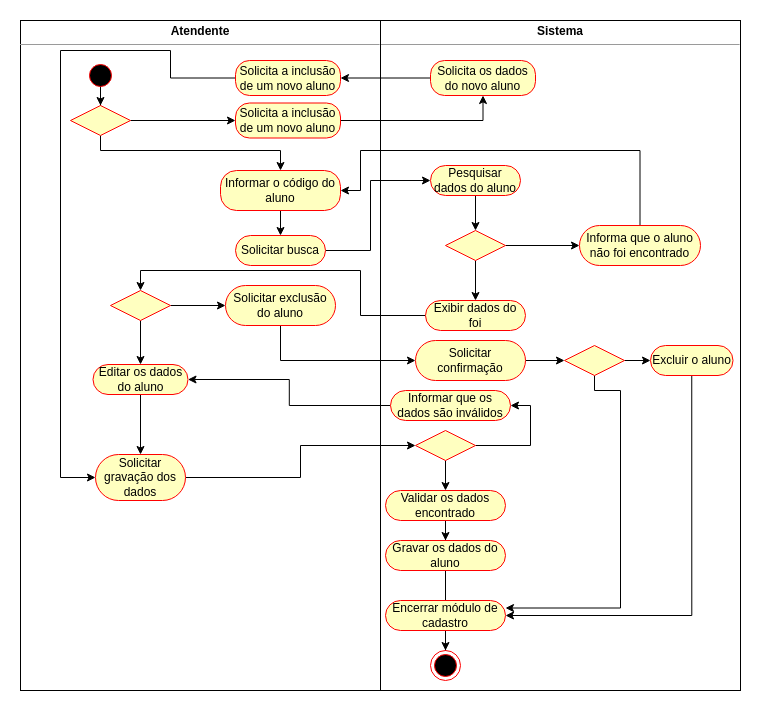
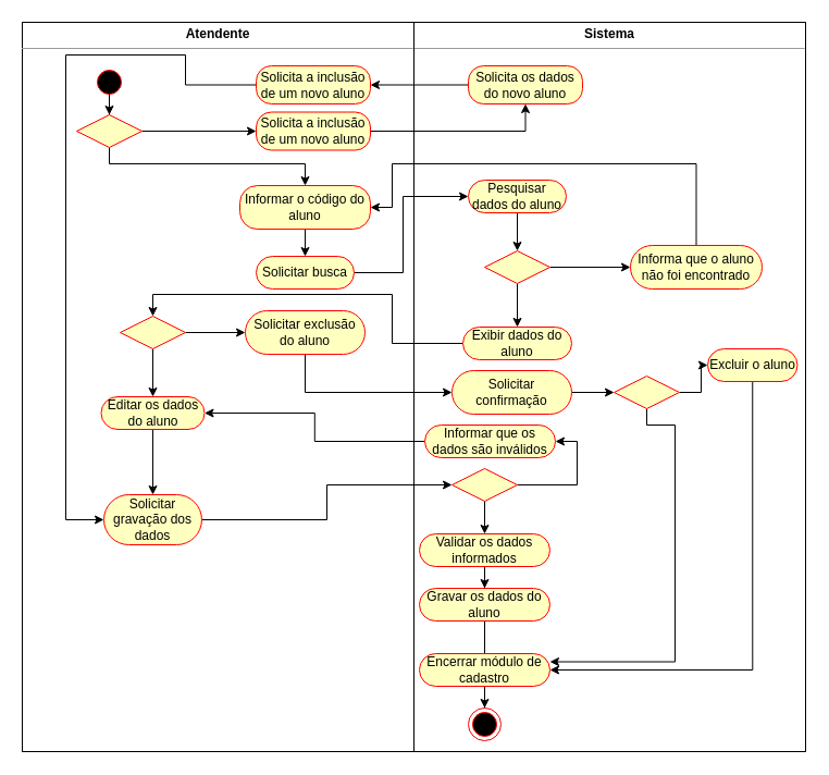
- <mxCell id="13" value="Exibir dados do foi" style="rounded=1;whiteSpace=wrap;html=1;arcSize=50;fontColor=#000000;fillColor=#ffffc0;strokeColor=#ff0000;" vertex="1" parent="1"><mxGeometry x="425" y="300" width="100" height="30" as="geometry" /></mxCell>
+ <mxCell id="13" value="Exibir dados do aluno" style="rounded=1;whiteSpace=wrap;html=1;arcSize=50;fontColor=#000000;fillColor=#ffffc0;strokeColor=#ff0000;" vertex="1" parent="1"><mxGeometry x="425" y="300" width="100" height="30" as="geometry" /></mxCell>
- <mxCell id="53" value="Excluir o aluno" style="rounded=1;whiteSpace=wrap;html=1;arcSize=50;fontColor=#000000;fillColor=#ffffc0;strokeColor=#ff0000;" vertex="1" parent="1"><mxGeometry x="650" y="345" width="82.5" height="30" as="geometry" /></mxCell>
+ <mxCell id="53" value="Excluir o aluno" style="rounded=1;whiteSpace=wrap;html=1;arcSize=50;fontColor=#000000;fillColor=#ffffc0;strokeColor=#ff0000;" vertex="1" parent="1"><mxGeometry x="650" y="320" width="82.5" height="30" as="geometry" /></mxCell>
- <mxCell id="28" value="Validar os dados encontrado" style="rounded=1;whiteSpace=wrap;html=1;arcSize=50;fontColor=#000000;fillColor=#ffffc0;strokeColor=#ff0000;" vertex="1" parent="1"><mxGeometry x="385" y="490" width="120" height="30" as="geometry" /></mxCell>
+ <mxCell id="28" value="Validar os dados informados" style="rounded=1;whiteSpace=wrap;html=1;arcSize=50;fontColor=#000000;fillColor=#ffffc0;strokeColor=#ff0000;" vertex="1" parent="1"><mxGeometry x="385" y="490" width="120" height="30" as="geometry" /></mxCell>
